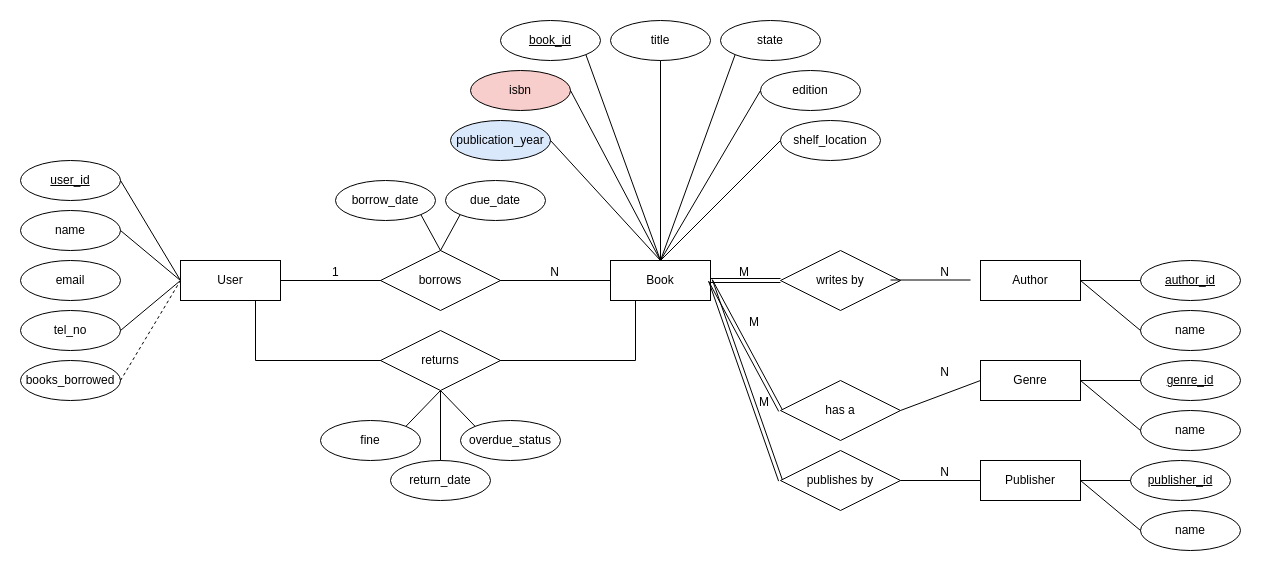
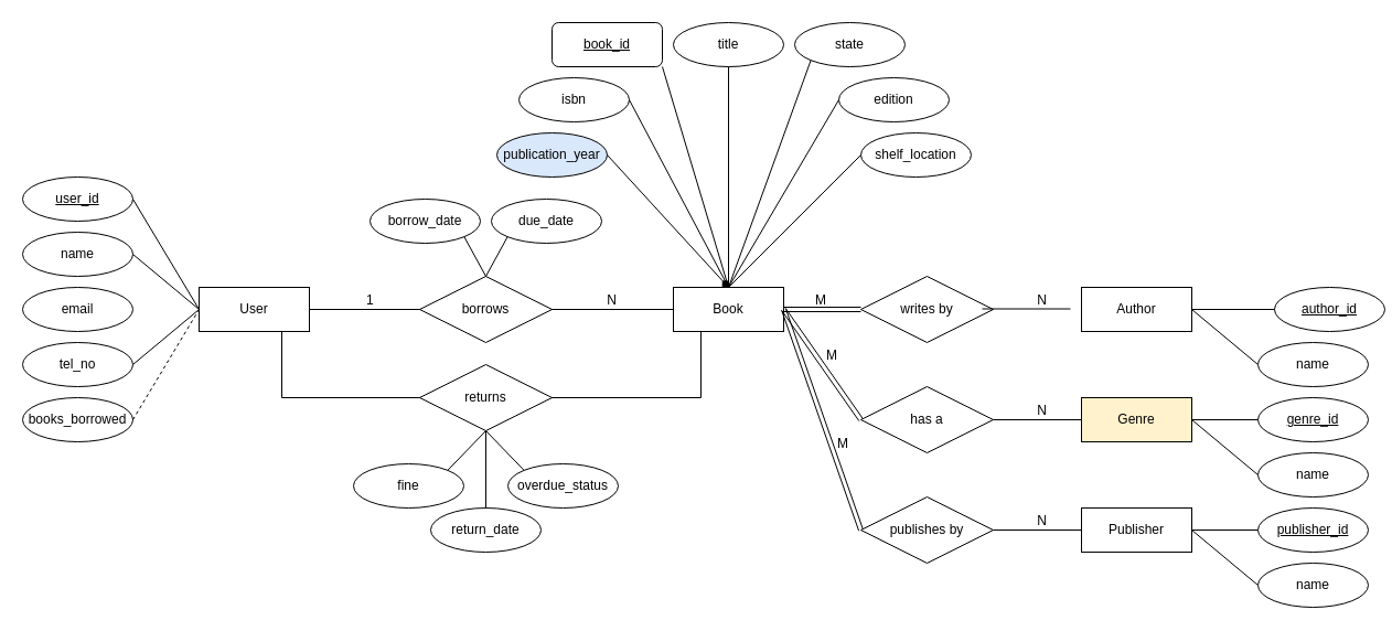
- <mxCell id="7" value="book_id" style="ellipse;whiteSpace=wrap;html=1;align=center;fontStyle=4;" parent="1" vertex="1"><mxGeometry x="500" y="20" width="100" height="40" as="geometry" /></mxCell>
+ <mxCell id="7" value="book_id" style="whiteSpace=wrap;html=1;align=center;fontStyle=4;rounded=1;" parent="1" vertex="1"><mxGeometry x="500" y="20" width="100" height="40" as="geometry" /></mxCell>
- <mxCell id="61" value="isbn" style="ellipse;whiteSpace=wrap;html=1;align=center;fillColor=#f8cecc;" parent="1" vertex="1"><mxGeometry x="470" y="70" width="100" height="40" as="geometry" /></mxCell>
+ <mxCell id="61" value="isbn" style="ellipse;whiteSpace=wrap;html=1;align=center;" parent="1" vertex="1"><mxGeometry x="470" y="70" width="100" height="40" as="geometry" /></mxCell>
- <mxCell id="66" value="" style="endArrow=none;html=1;rounded=0;exitX=1;exitY=0.5;exitDx=0;exitDy=0;entryX=0.5;entryY=0;entryDx=0;entryDy=0;" parent="1" source="62" target="3" edge="1"><mxGeometry relative="1" as="geometry"><mxPoint x="480" y="290" as="sourcePoint" /><mxPoint x="640" y="290" as="targetPoint" /></mxGeometry></mxCell>
+ <mxCell id="66" value="" style="endArrow=diamond;html=1;rounded=0;exitX=1;exitY=0.5;exitDx=0;exitDy=0;entryX=0.5;entryY=0;entryDx=0;entryDy=0;" parent="1" source="62" target="3" edge="1"><mxGeometry relative="1" as="geometry"><mxPoint x="480" y="290" as="sourcePoint" /><mxPoint x="640" y="290" as="targetPoint" /></mxGeometry></mxCell>
- <mxCell id="10" value="author_id" style="ellipse;whiteSpace=wrap;html=1;align=center;fontStyle=4;" parent="1" vertex="1"><mxGeometry x="1140" y="260" width="100" height="40" as="geometry" /></mxCell>
+ <mxCell id="10" value="author_id" style="ellipse;whiteSpace=wrap;html=1;align=center;fontStyle=4;" parent="1" vertex="1"><mxGeometry x="1155" y="260" width="100" height="40" as="geometry" /></mxCell>
- <mxCell id="5" value="Genre" style="whiteSpace=wrap;html=1;align=center;" parent="1" vertex="1"><mxGeometry x="980" y="360" width="100" height="40" as="geometry" /></mxCell>
+ <mxCell id="5" value="Genre" style="whiteSpace=wrap;html=1;align=center;fillColor=#fff2cc;" parent="1" vertex="1"><mxGeometry x="980" y="360" width="100" height="40" as="geometry" /></mxCell>
- <mxCell id="17" value="has a" style="shape=rhombus;perimeter=rhombusPerimeter;whiteSpace=wrap;html=1;align=center;" parent="1" vertex="1"><mxGeometry x="780" y="380" width="120" height="60" as="geometry" /></mxCell>
+ <mxCell id="17" value="has a" style="shape=rhombus;perimeter=rhombusPerimeter;whiteSpace=wrap;html=1;align=center;" parent="1" vertex="1"><mxGeometry x="780" y="350" width="120" height="60" as="geometry" /></mxCell>
- <mxCell id="12" value="publisher_id" style="ellipse;whiteSpace=wrap;html=1;align=center;fontStyle=4;" parent="1" vertex="1"><mxGeometry x="1130" y="460" width="100" height="40" as="geometry" /></mxCell>
+ <mxCell id="12" value="publisher_id" style="ellipse;whiteSpace=wrap;html=1;align=center;fontStyle=4;" parent="1" vertex="1"><mxGeometry x="1140" y="460" width="100" height="40" as="geometry" /></mxCell>
